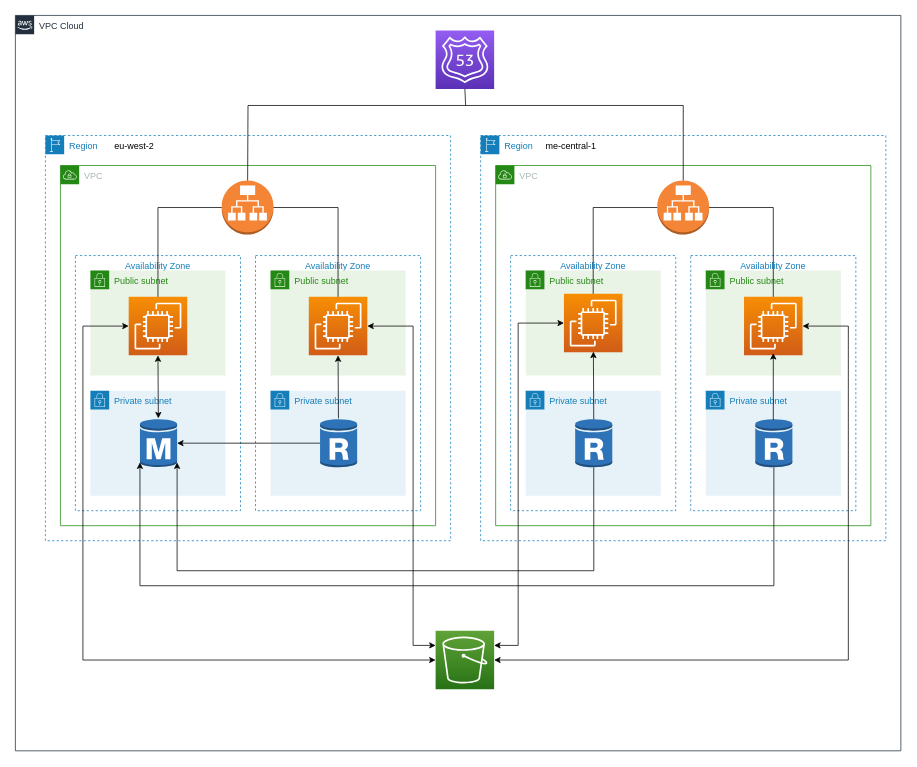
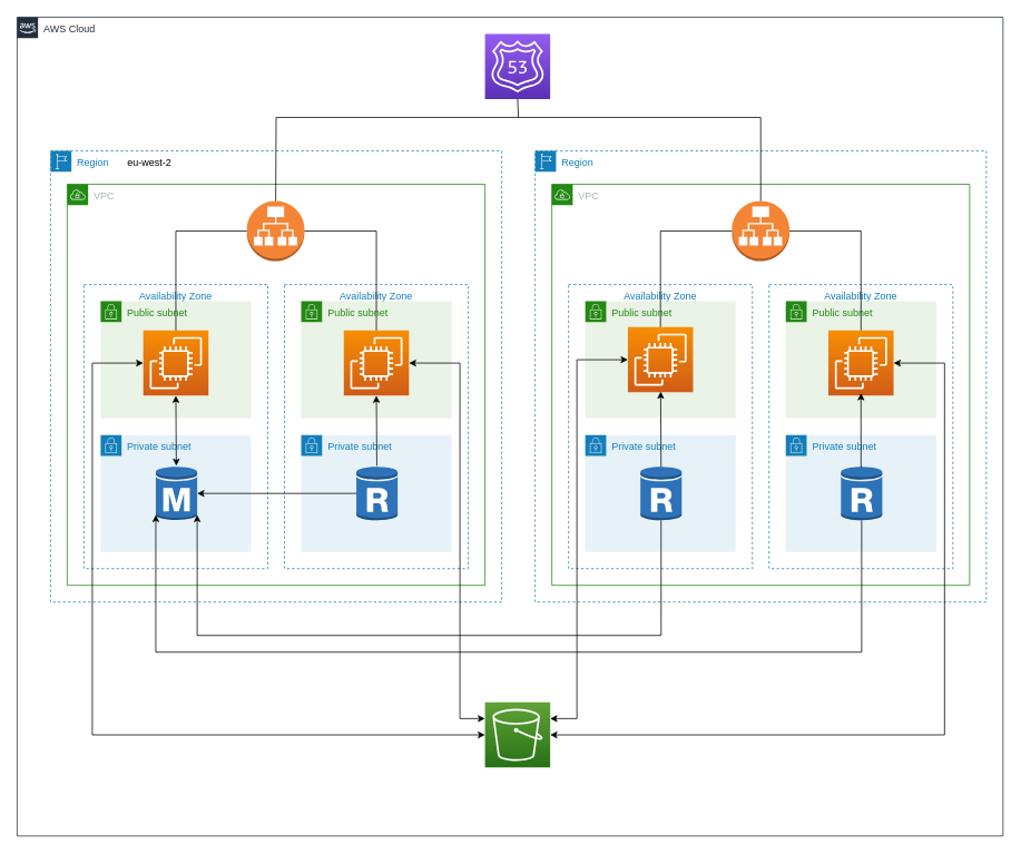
- <mxCell id="46" value="VPC Cloud" style="points=[[0,0],[0.25,0],[0.5,0],[0.75,0],[1,0],[1,0.25],[1,0.5],[1,0.75],[1,1],[0.75,1],[0.5,1],[0.25,1],[0,1],[0,0.75],[0,0.5],[0,0.25]];outlineConnect=0;gradientColor=none;html=1;whiteSpace=wrap;fontSize=12;fontStyle=0;container=1;pointerEvents=0;collapsible=0;recursiveResize=0;shape=mxgraph.aws4.group;grIcon=mxgraph.aws4.group_aws_cloud_alt;strokeColor=#232F3E;fillColor=none;verticalAlign=top;align=left;spacingLeft=30;fontColor=#232F3E;dashed=0;" vertex="1" parent="1"><mxGeometry width="1180" height="980" as="geometry" x="20" y="20" /></mxCell>
+ <mxCell id="46" value="AWS Cloud" style="points=[[0,0],[0.25,0],[0.5,0],[0.75,0],[1,0],[1,0.25],[1,0.5],[1,0.75],[1,1],[0.75,1],[0.5,1],[0.25,1],[0,1],[0,0.75],[0,0.5],[0,0.25]];outlineConnect=0;gradientColor=none;html=1;whiteSpace=wrap;fontSize=12;fontStyle=0;container=1;pointerEvents=0;collapsible=0;recursiveResize=0;shape=mxgraph.aws4.group;grIcon=mxgraph.aws4.group_aws_cloud_alt;strokeColor=#232F3E;fillColor=none;verticalAlign=top;align=left;spacingLeft=30;fontColor=#232F3E;dashed=0;" vertex="1" parent="1"><mxGeometry width="1180" height="980" as="geometry" x="20" y="20" /></mxCell>
- <mxCell id="39" value="me-central-1" style="text;html=1;resizable=0;autosize=1;align=center;verticalAlign=middle;points=[];fillColor=none;strokeColor=none;rounded=0;" vertex="1" parent="22"><mxGeometry x="75" width="90" height="30" as="geometry" /></mxCell>
